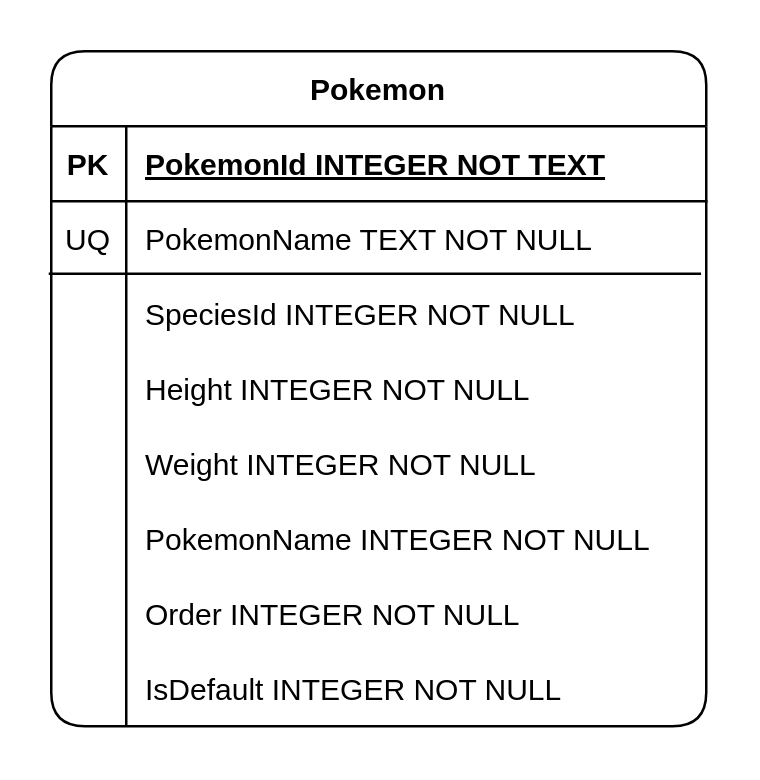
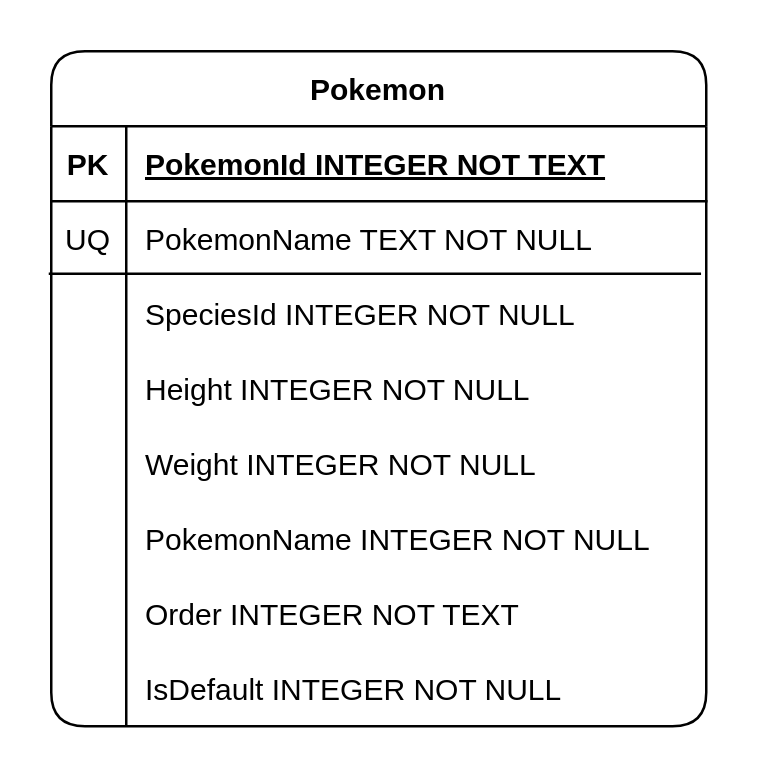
- <mxCell id="23" value="Order INTEGER NOT NULL" style="shape=partialRectangle;connectable=0;fillColor=none;top=0;left=0;bottom=0;right=0;align=left;spacingLeft=6;overflow=hidden;rounded=1;" parent="21" vertex="1"><mxGeometry x="30" width="232" height="30" as="geometry"><mxRectangle width="232" height="30" as="alternateBounds" /></mxGeometry></mxCell>
+ <mxCell id="23" value="Order INTEGER NOT TEXT" style="shape=partialRectangle;connectable=0;fillColor=none;top=0;left=0;bottom=0;right=0;align=left;spacingLeft=6;overflow=hidden;rounded=1;" parent="21" vertex="1"><mxGeometry x="30" width="232" height="30" as="geometry"><mxRectangle width="232" height="30" as="alternateBounds" /></mxGeometry></mxCell>
